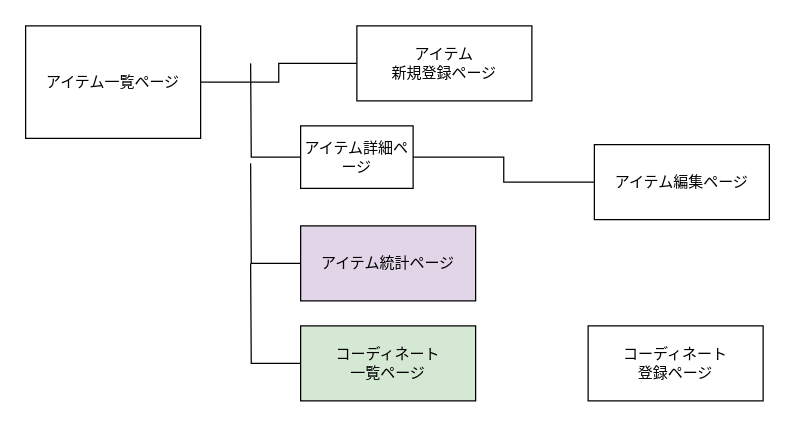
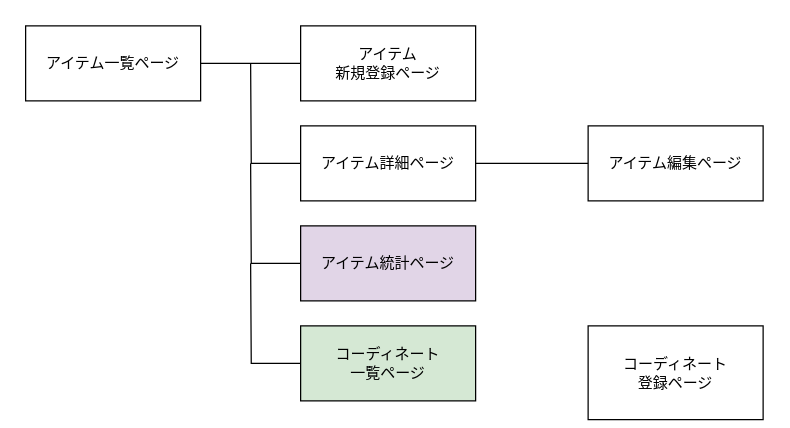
- <mxCell id="4" value="アイテム&lt;br&gt;新規登録ページ" style="whiteSpace=wrap;html=1;" vertex="1" parent="1"><mxGeometry x="285" y="20" width="140" height="60" as="geometry" /></mxCell>
+ <mxCell id="4" value="アイテム&lt;br&gt;新規登録ページ" style="whiteSpace=wrap;html=1;" vertex="1" parent="1"><mxGeometry x="240" y="20" width="140" height="60" as="geometry" /></mxCell>
- <mxCell id="3" value="アイテム一覧ページ" style="rounded=0;whiteSpace=wrap;html=1;" vertex="1" parent="1"><mxGeometry x="20" y="20" width="140" height="90" as="geometry" /></mxCell>
+ <mxCell id="3" value="アイテム一覧ページ" style="rounded=0;whiteSpace=wrap;html=1;" vertex="1" parent="1"><mxGeometry x="20" y="20" width="140" height="60" as="geometry" /></mxCell>
- <mxCell id="11" value="アイテム詳細ページ" style="whiteSpace=wrap;html=1;" vertex="1" parent="1"><mxGeometry x="240" y="100" width="90" height="50" as="geometry" /></mxCell>
+ <mxCell id="11" value="アイテム詳細ページ" style="whiteSpace=wrap;html=1;" vertex="1" parent="1"><mxGeometry x="240" y="100" width="140" height="60" as="geometry" /></mxCell>
- <mxCell id="5" value="アイテム編集ページ" style="whiteSpace=wrap;html=1;" vertex="1" parent="1"><mxGeometry x="475" y="115" width="140" height="60" as="geometry" /></mxCell>
+ <mxCell id="5" value="アイテム編集ページ" style="whiteSpace=wrap;html=1;" vertex="1" parent="1"><mxGeometry x="470" y="100" width="140" height="60" as="geometry" /></mxCell>
- <mxCell id="6" value="コーディネート&lt;br&gt;登録ページ" style="whiteSpace=wrap;html=1;" vertex="1" parent="1"><mxGeometry x="470" y="260" width="140" height="60" as="geometry" /></mxCell>
+ <mxCell id="6" value="コーディネート&lt;br&gt;登録ページ" style="whiteSpace=wrap;html=1;" vertex="1" parent="1"><mxGeometry x="470" y="260" width="140" height="75" as="geometry" /></mxCell>
